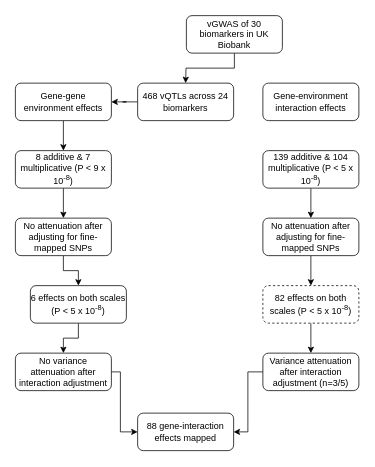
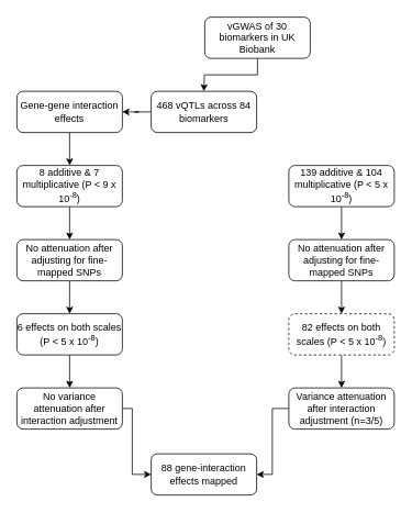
- <mxCell id="10" value="Gene-gene environment effects" style="rounded=1;whiteSpace=wrap;html=1;fontSize=12;glass=0;strokeWidth=1;shadow=0;" vertex="1" parent="1"><mxGeometry x="20" y="110" width="128" height="50" as="geometry" /></mxCell>
+ <mxCell id="10" value="Gene-gene interaction effects" style="rounded=1;whiteSpace=wrap;html=1;fontSize=12;glass=0;strokeWidth=1;shadow=0;" vertex="1" parent="1"><mxGeometry x="20" y="110" width="128" height="50" as="geometry" /></mxCell>
- <mxCell id="5" value="468 vQTLs across 24 biomarkers" style="rounded=1;whiteSpace=wrap;html=1;fontSize=12;glass=0;strokeWidth=1;shadow=0;" vertex="1" parent="1"><mxGeometry x="183" y="110" width="128" height="50" as="geometry" /></mxCell>
+ <mxCell id="5" value="468 vQTLs across 84 biomarkers" style="rounded=1;whiteSpace=wrap;html=1;fontSize=12;glass=0;strokeWidth=1;shadow=0;" vertex="1" parent="1"><mxGeometry x="183" y="110" width="128" height="50" as="geometry" /></mxCell>
- <mxCell id="6" value="Gene-environment interaction effects" style="rounded=1;whiteSpace=wrap;html=1;fontSize=12;glass=0;strokeWidth=1;shadow=0;" vertex="1" parent="1"><mxGeometry x="350" y="110" width="128" height="50" as="geometry" /></mxCell>
- <mxCell id="22" value="6 effects on both scales (P &amp;lt; 5 x 10&lt;sup&gt;-8&lt;/sup&gt;)" style="rounded=1;whiteSpace=wrap;html=1;fontSize=12;glass=0;strokeWidth=1;shadow=0;" vertex="1" parent="1"><mxGeometry x="40" y="380" width="128" height="50" as="geometry" /></mxCell>
+ <mxCell id="22" value="6 effects on both scales (P &amp;lt; 5 x 10&lt;sup&gt;-8&lt;/sup&gt;)" style="rounded=1;whiteSpace=wrap;html=1;fontSize=12;glass=0;strokeWidth=1;shadow=0;" vertex="1" parent="1"><mxGeometry x="20" y="380" width="128" height="50" as="geometry" /></mxCell>
